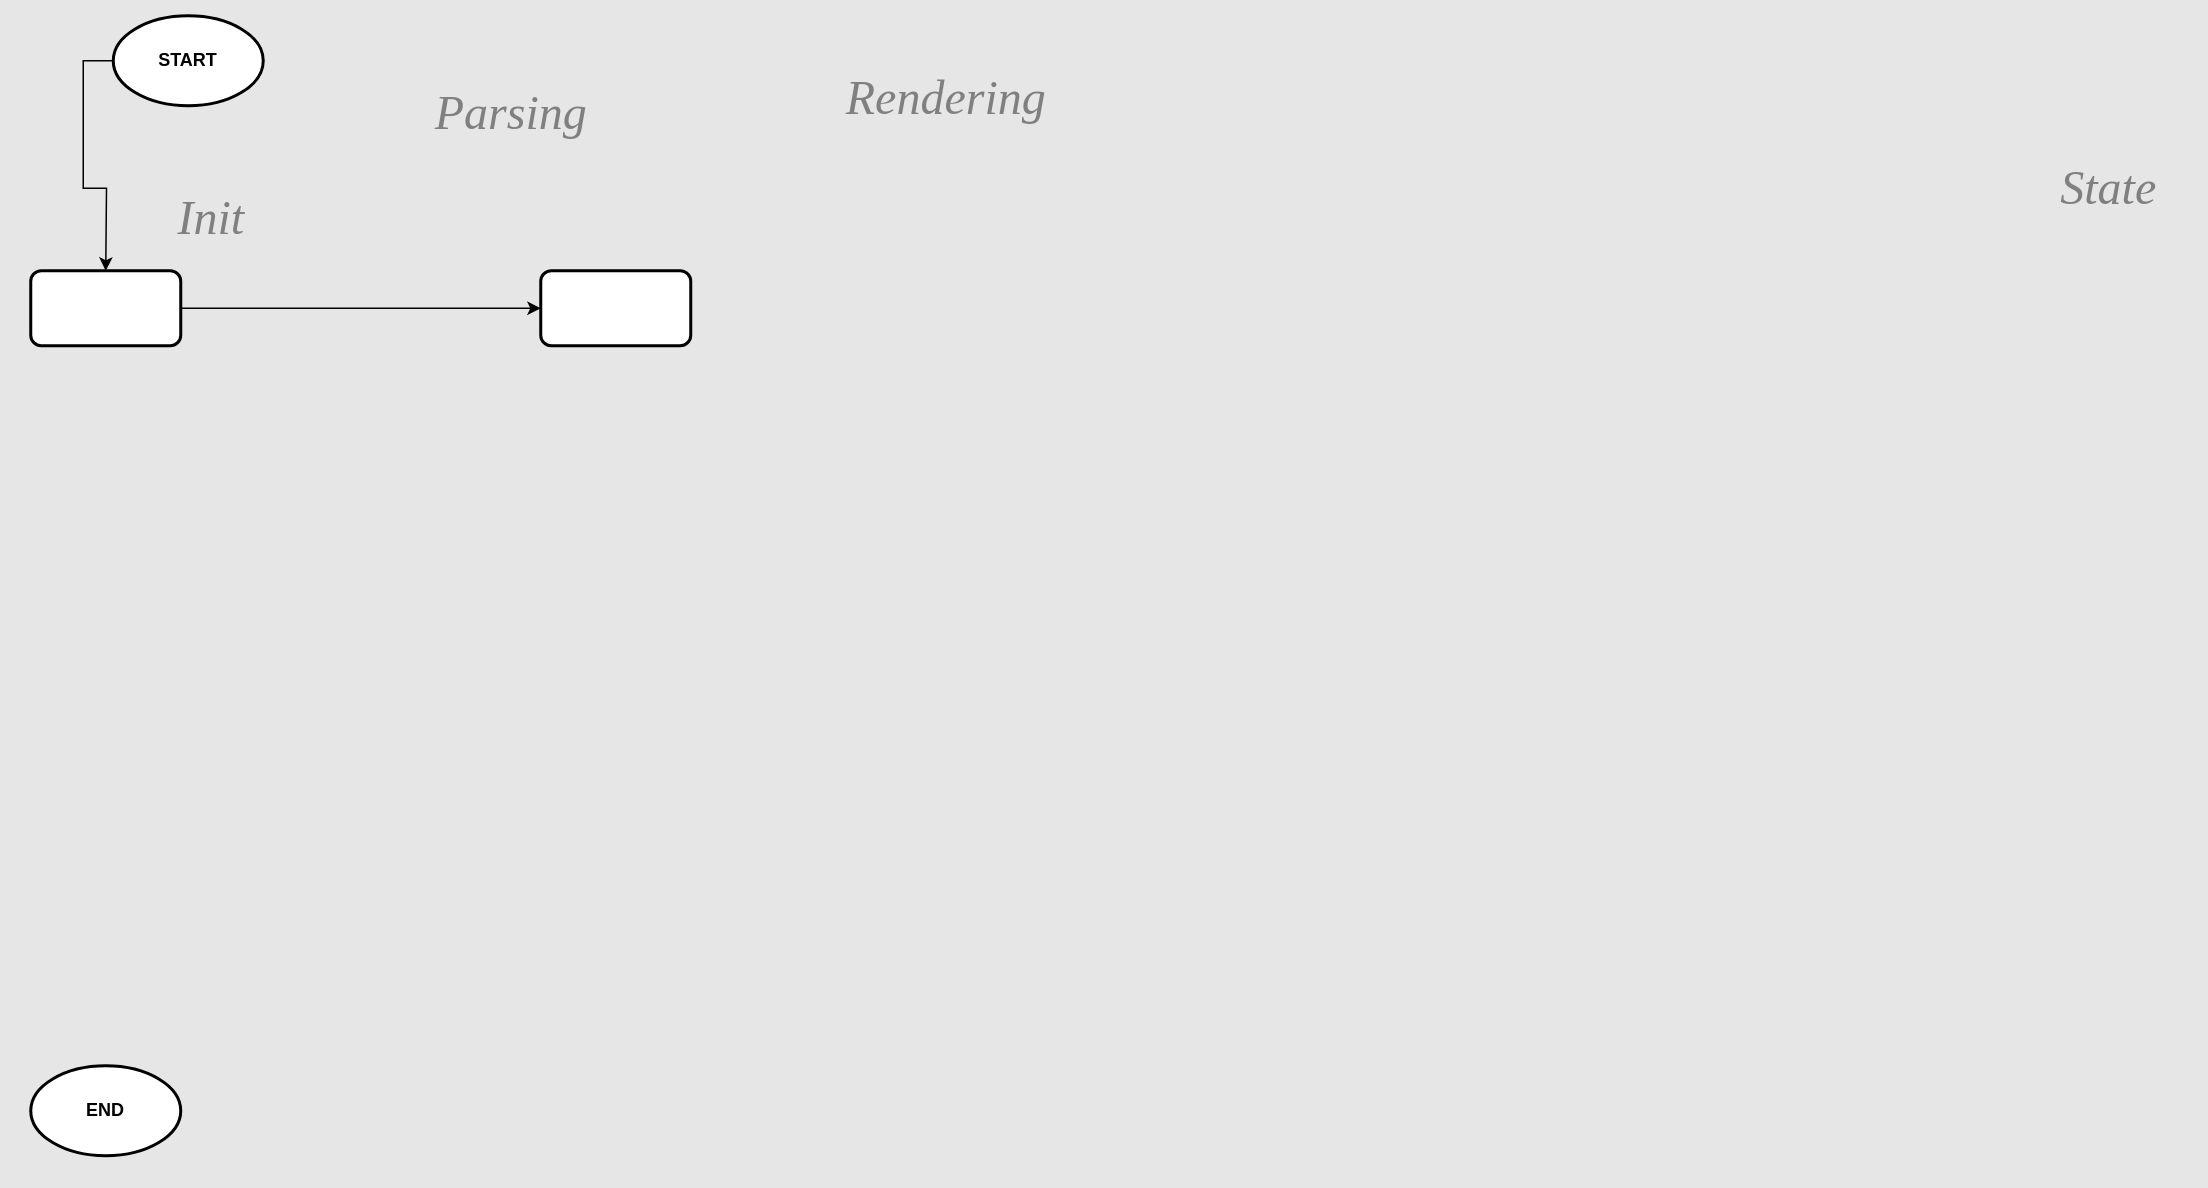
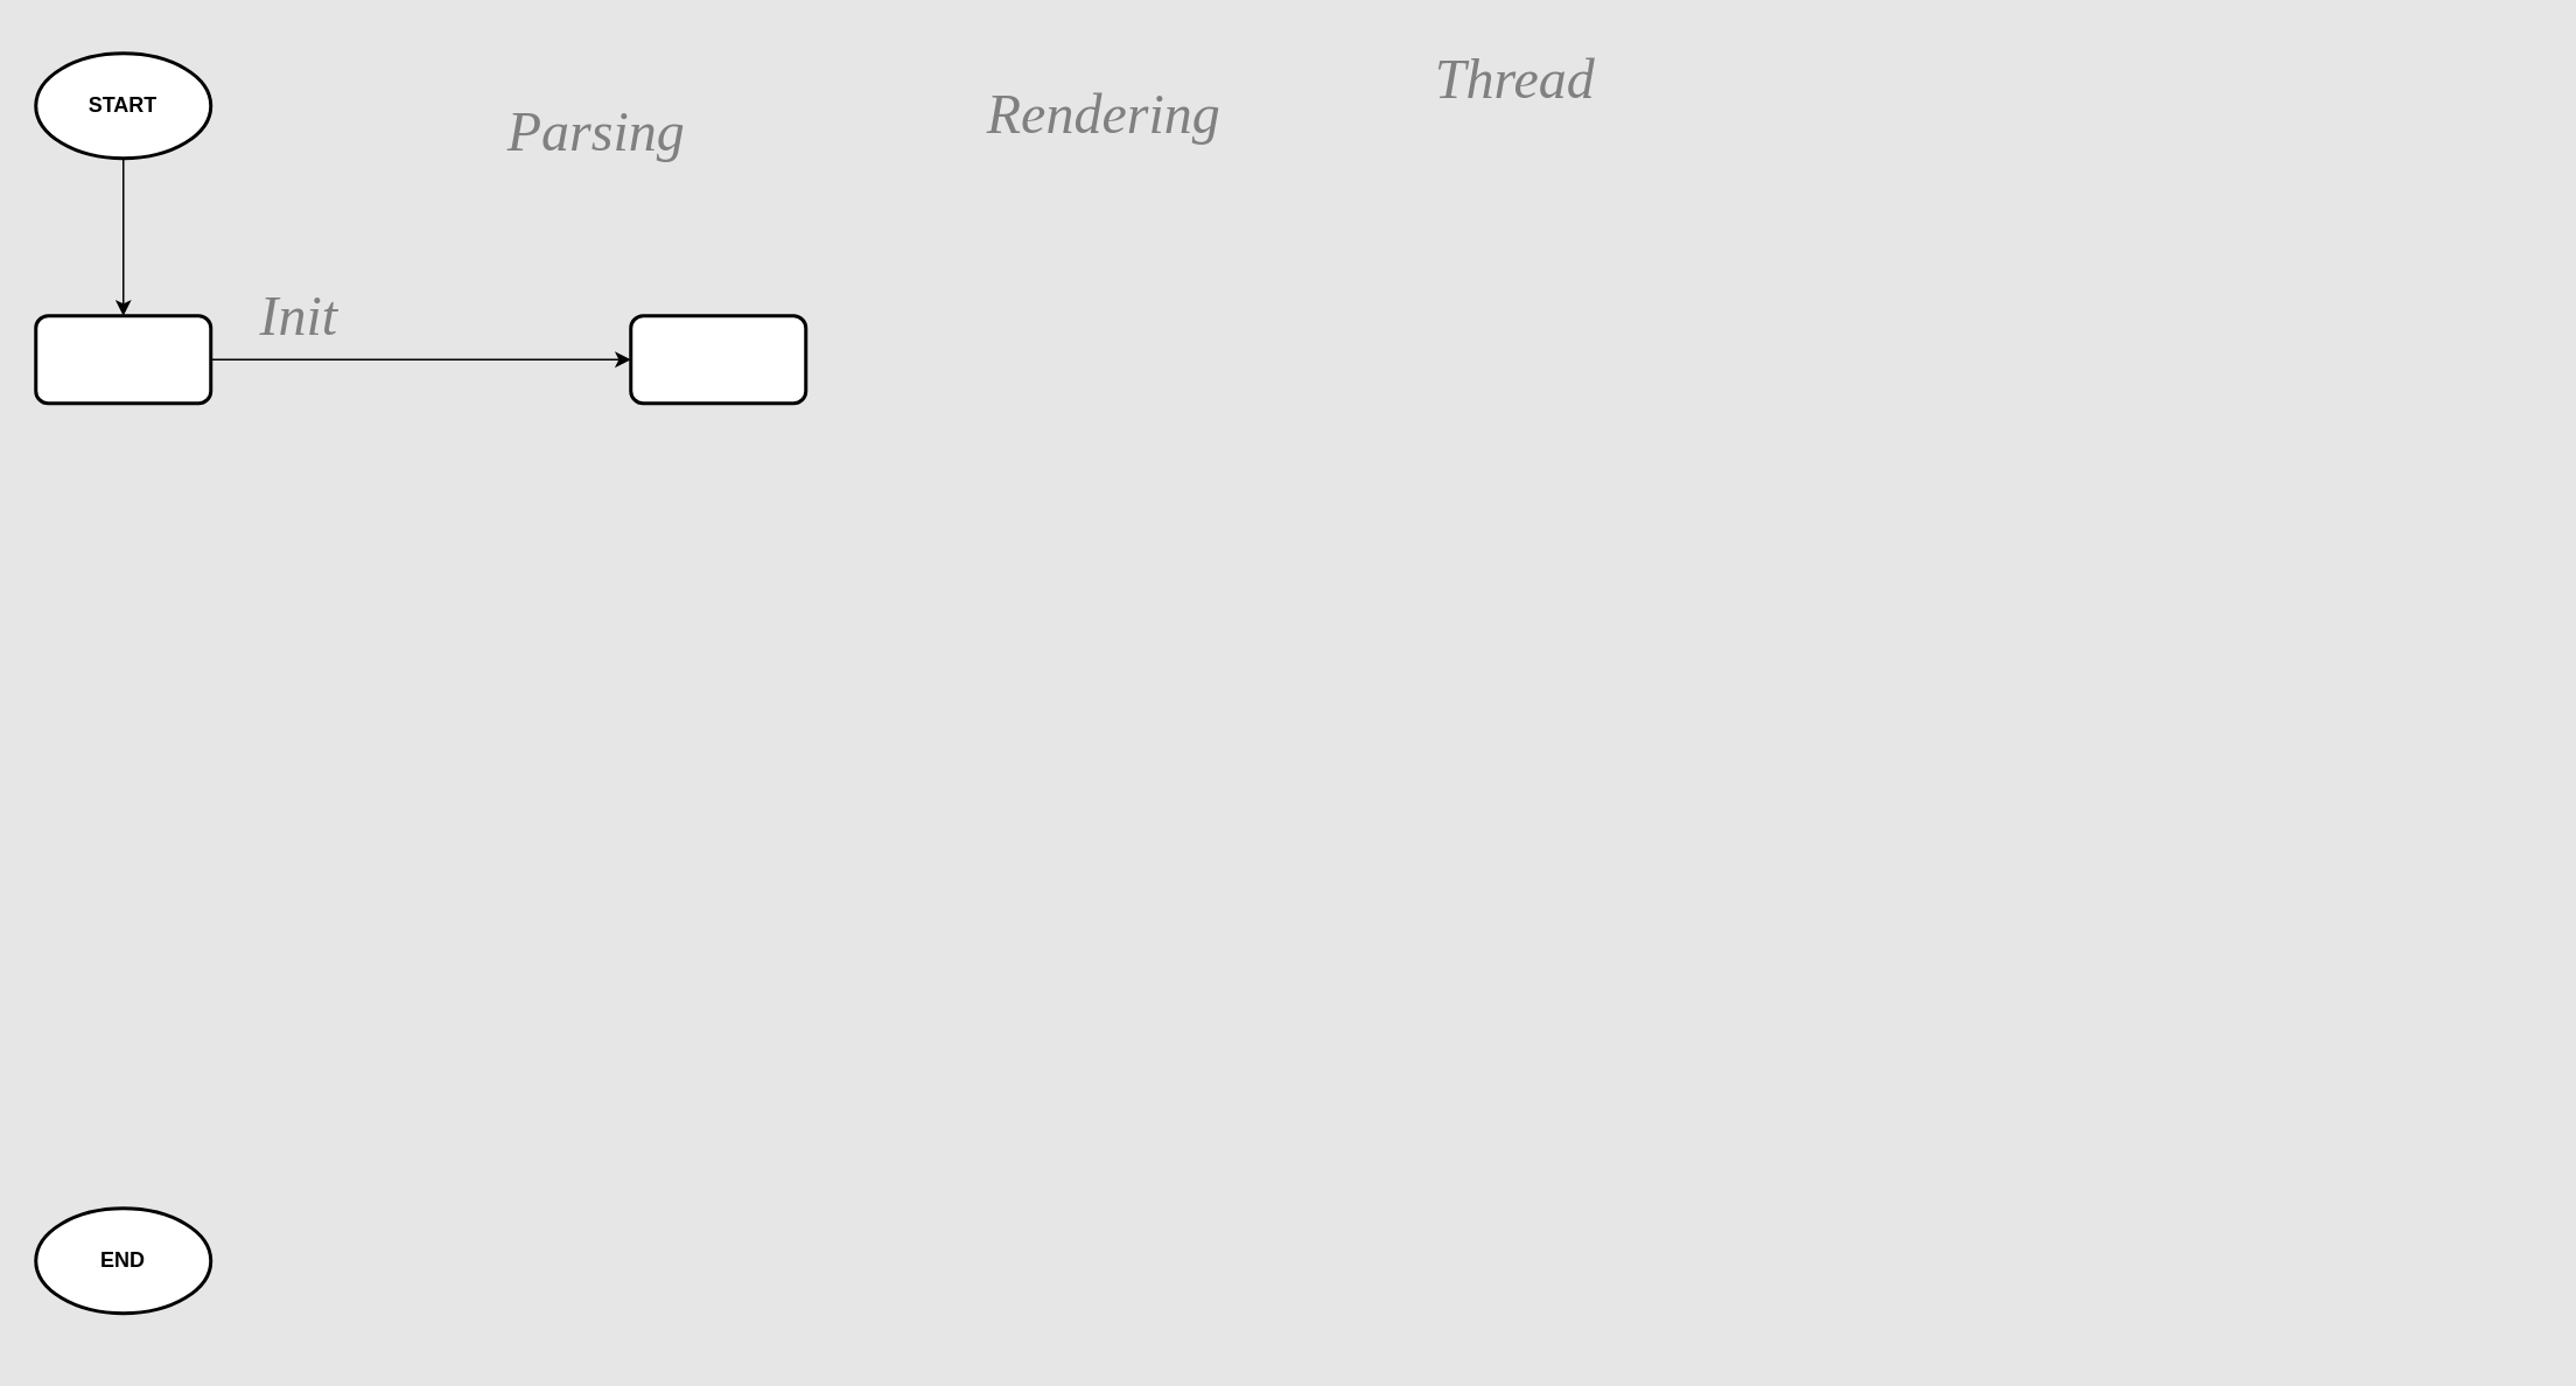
- <mxCell id="7" value="&lt;b&gt;START&lt;/b&gt;" style="strokeWidth=2;html=1;shape=mxgraph.flowchart.start_1;whiteSpace=wrap;" vertex="1" parent="1"><mxGeometry x="75" y="10" width="100" height="60" as="geometry" /></mxCell>
+ <mxCell id="7" value="&lt;b&gt;START&lt;/b&gt;" style="strokeWidth=2;html=1;shape=mxgraph.flowchart.start_1;whiteSpace=wrap;" vertex="1" parent="1"><mxGeometry x="20" y="30" width="100" height="60" as="geometry" /></mxCell>
+ <mxCell id="4" value="&lt;font face=&quot;Times New Roman&quot; style=&quot;font-size: 32px; color: rgb(128, 128, 128);&quot;&gt;&lt;i style=&quot;&quot;&gt;Thread&lt;/i&gt;&lt;/font&gt;" style="text;html=1;align=center;verticalAlign=middle;resizable=0;points=[];autosize=1;strokeColor=none;fillColor=none;" vertex="1" parent="1"><mxGeometry x="810" y="20" width="110" height="50" as="geometry" /></mxCell>
- <mxCell id="5" value="&lt;font face=&quot;Times New Roman&quot; style=&quot;font-size: 32px; color: rgb(128, 128, 128);&quot;&gt;&lt;i style=&quot;&quot;&gt;State&lt;/i&gt;&lt;/font&gt;" style="text;html=1;align=center;verticalAlign=middle;resizable=0;points=[];autosize=1;strokeColor=none;fillColor=none;" vertex="1" parent="1"><mxGeometry x="1360" y="100" width="90" height="50" as="geometry" /></mxCell>
- <mxCell id="12" value="&lt;font face=&quot;Times New Roman&quot; style=&quot;font-size: 32px; color: rgb(128, 128, 128);&quot;&gt;&lt;i style=&quot;&quot;&gt;Init&lt;/i&gt;&lt;/font&gt;" style="text;html=1;align=center;verticalAlign=middle;resizable=0;points=[];autosize=1;strokeColor=none;fillColor=none;" vertex="1" parent="1"><mxGeometry x="105" y="120" width="70" height="50" as="geometry" /></mxCell>
+ <mxCell id="12" value="&lt;font face=&quot;Times New Roman&quot; style=&quot;font-size: 32px; color: rgb(128, 128, 128);&quot;&gt;&lt;i style=&quot;&quot;&gt;Init&lt;/i&gt;&lt;/font&gt;" style="text;html=1;align=center;verticalAlign=middle;resizable=0;points=[];autosize=1;strokeColor=none;fillColor=none;" vertex="1" parent="1"><mxGeometry x="135" y="155" width="70" height="50" as="geometry" /></mxCell>
- <mxCell id="8" value="&lt;b&gt;END&lt;/b&gt;" style="strokeWidth=2;html=1;shape=mxgraph.flowchart.start_1;whiteSpace=wrap;" vertex="1" parent="1"><mxGeometry x="20" y="710" width="100" height="60" as="geometry" /></mxCell>
+ <mxCell id="8" value="&lt;b&gt;END&lt;/b&gt;" style="strokeWidth=2;html=1;shape=mxgraph.flowchart.start_1;whiteSpace=wrap;" vertex="1" parent="1"><mxGeometry x="20" y="690" width="100" height="60" as="geometry" /></mxCell>
